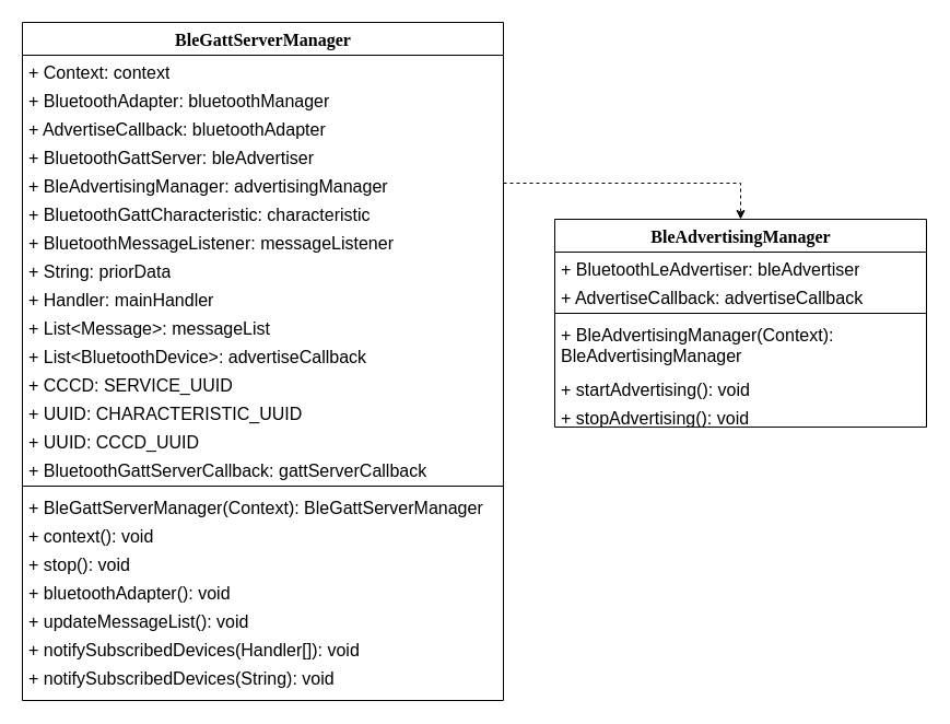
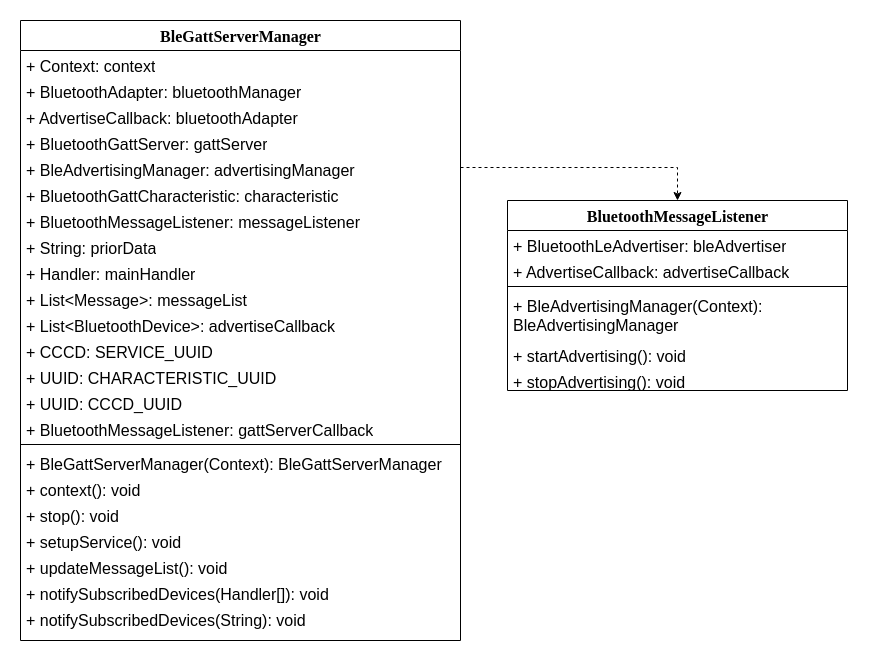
- <mxCell id="6" value="+ BluetoothGattServer: bleAdvertiser" style="text;html=1;strokeColor=none;fillColor=none;align=left;verticalAlign=top;spacingLeft=4;spacingRight=4;whiteSpace=wrap;overflow=hidden;rotatable=0;points=[[0,0.5],[1,0.5]];portConstraint=eastwest;fontSize=16;" parent="2" vertex="1"><mxGeometry y="108" width="440" height="26" as="geometry" /></mxCell>
+ <mxCell id="6" value="+ BluetoothGattServer: gattServer" style="text;html=1;strokeColor=none;fillColor=none;align=left;verticalAlign=top;spacingLeft=4;spacingRight=4;whiteSpace=wrap;overflow=hidden;rotatable=0;points=[[0,0.5],[1,0.5]];portConstraint=eastwest;fontSize=16;" parent="2" vertex="1"><mxGeometry y="108" width="440" height="26" as="geometry" /></mxCell>
- <mxCell id="26" value="BleAdvertisingManager" style="swimlane;html=1;fontStyle=1;align=center;verticalAlign=top;childLayout=stackLayout;horizontal=1;startSize=30;horizontalStack=0;resizeParent=1;resizeLast=0;collapsible=1;marginBottom=0;swimlaneFillColor=#ffffff;rounded=0;shadow=0;comic=0;labelBackgroundColor=none;strokeWidth=1;fillColor=none;fontFamily=Verdana;fontSize=16;" parent="1" vertex="1"><mxGeometry x="507" y="200" width="340" height="190" as="geometry" /></mxCell>
+ <mxCell id="26" value="BluetoothMessageListener" style="swimlane;html=1;fontStyle=1;align=center;verticalAlign=top;childLayout=stackLayout;horizontal=1;startSize=30;horizontalStack=0;resizeParent=1;resizeLast=0;collapsible=1;marginBottom=0;swimlaneFillColor=#ffffff;rounded=0;shadow=0;comic=0;labelBackgroundColor=none;strokeWidth=1;fillColor=none;fontFamily=Verdana;fontSize=16;" parent="1" vertex="1"><mxGeometry x="507" y="200" width="340" height="190" as="geometry" /></mxCell>
- <mxCell id="17" value="+ BluetoothGattServerCallback: gattServerCallback" style="text;html=1;strokeColor=none;fillColor=none;align=left;verticalAlign=top;spacingLeft=4;spacingRight=4;whiteSpace=wrap;overflow=hidden;rotatable=0;points=[[0,0.5],[1,0.5]];portConstraint=eastwest;fontSize=16;" parent="2" vertex="1"><mxGeometry y="394" width="440" height="26" as="geometry" /></mxCell>
+ <mxCell id="17" value="+ BluetoothMessageListener: gattServerCallback" style="text;html=1;strokeColor=none;fillColor=none;align=left;verticalAlign=top;spacingLeft=4;spacingRight=4;whiteSpace=wrap;overflow=hidden;rotatable=0;points=[[0,0.5],[1,0.5]];portConstraint=eastwest;fontSize=16;" parent="2" vertex="1"><mxGeometry y="394" width="440" height="26" as="geometry" /></mxCell>
- <mxCell id="22" value="+ bluetoothAdapter(): void" style="text;html=1;strokeColor=none;fillColor=none;align=left;verticalAlign=top;spacingLeft=4;spacingRight=4;whiteSpace=wrap;overflow=hidden;rotatable=0;points=[[0,0.5],[1,0.5]];portConstraint=eastwest;fontSize=16;" parent="2" vertex="1"><mxGeometry y="506" width="440" height="26" as="geometry" /></mxCell>
+ <mxCell id="22" value="+ setupService(): void" style="text;html=1;strokeColor=none;fillColor=none;align=left;verticalAlign=top;spacingLeft=4;spacingRight=4;whiteSpace=wrap;overflow=hidden;rotatable=0;points=[[0,0.5],[1,0.5]];portConstraint=eastwest;fontSize=16;" parent="2" vertex="1"><mxGeometry y="506" width="440" height="26" as="geometry" /></mxCell>
